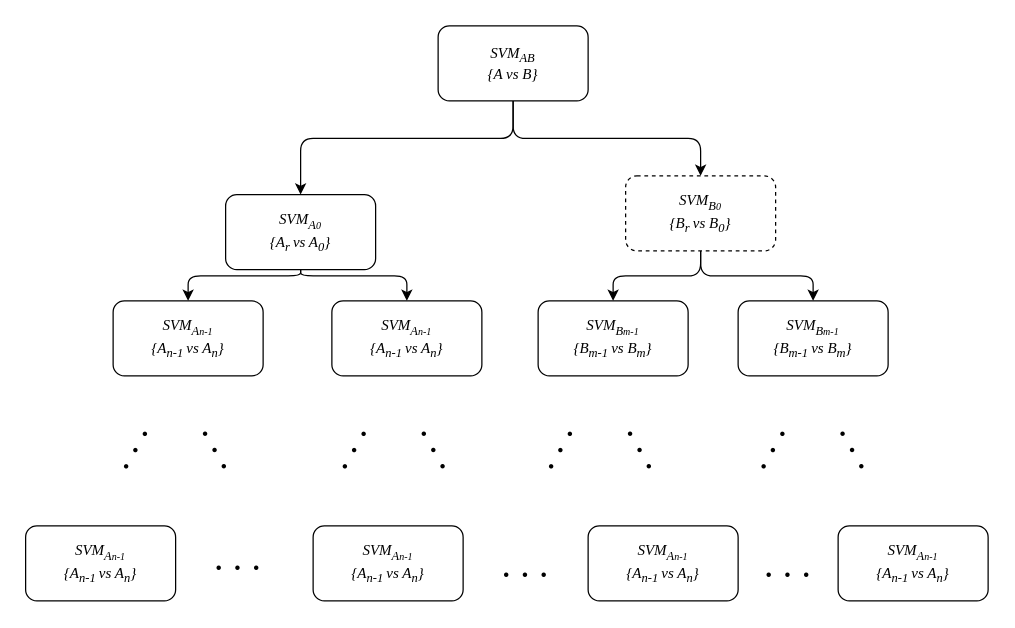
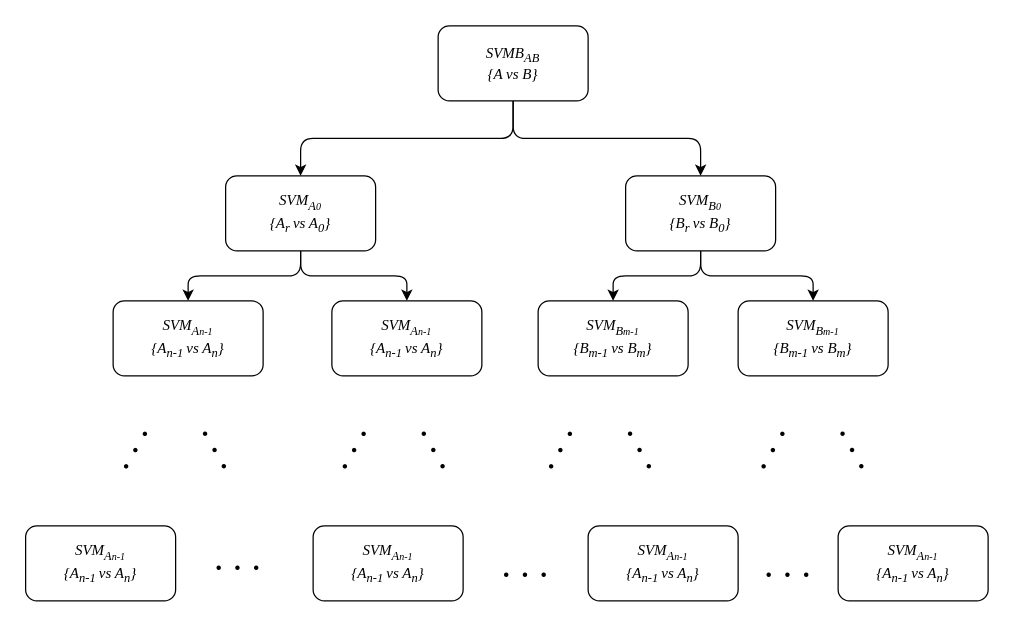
- <mxCell id="4" value="&lt;i&gt;&lt;font face=&quot;Georgia&quot;&gt;SVM&lt;sub&gt;AB&lt;/sub&gt;&lt;br&gt;{A vs B}&lt;br&gt;&lt;/font&gt;&lt;/i&gt;" style="rounded=1;whiteSpace=wrap;html=1;" vertex="1" parent="1"><mxGeometry x="350" y="20" width="120" height="60" as="geometry" /></mxCell>
+ <mxCell id="4" value="&lt;i&gt;&lt;font face=&quot;Georgia&quot;&gt;SVMB&lt;sub&gt;AB&lt;/sub&gt;&lt;br&gt;{A vs B}&lt;br&gt;&lt;/font&gt;&lt;/i&gt;" style="rounded=1;whiteSpace=wrap;html=1;" vertex="1" parent="1"><mxGeometry x="350" y="20" width="120" height="60" as="geometry" /></mxCell>
- <mxCell id="12" value="&lt;font face=&quot;Georgia&quot;&gt;&lt;i&gt;SVM&lt;sub&gt;B&lt;span style=&quot;font-size: 8px&quot;&gt;0&lt;br&gt;&lt;/span&gt;&lt;/sub&gt;&lt;/i&gt;&lt;/font&gt;&lt;font face=&quot;Georgia&quot;&gt;&lt;i&gt;{B&lt;sub&gt;r&amp;nbsp;&lt;/sub&gt;vs B&lt;sub&gt;0&lt;/sub&gt;}&lt;/i&gt;&lt;/font&gt;&lt;i&gt;&lt;font face=&quot;Georgia&quot;&gt;&lt;br&gt;&lt;/font&gt;&lt;/i&gt;" style="rounded=1;whiteSpace=wrap;html=1;dashed=1;" vertex="1" parent="1"><mxGeometry x="500" y="140" width="120" height="60" as="geometry" /></mxCell>
+ <mxCell id="12" value="&lt;font face=&quot;Georgia&quot;&gt;&lt;i&gt;SVM&lt;sub&gt;B&lt;span style=&quot;font-size: 8px&quot;&gt;0&lt;br&gt;&lt;/span&gt;&lt;/sub&gt;&lt;/i&gt;&lt;/font&gt;&lt;font face=&quot;Georgia&quot;&gt;&lt;i&gt;{B&lt;sub&gt;r&amp;nbsp;&lt;/sub&gt;vs B&lt;sub&gt;0&lt;/sub&gt;}&lt;/i&gt;&lt;/font&gt;&lt;i&gt;&lt;font face=&quot;Georgia&quot;&gt;&lt;br&gt;&lt;/font&gt;&lt;/i&gt;" style="rounded=1;whiteSpace=wrap;html=1;" vertex="1" parent="1"><mxGeometry x="500" y="140" width="120" height="60" as="geometry" /></mxCell>
- <mxCell id="7" value="&lt;font face=&quot;Georgia&quot;&gt;&lt;i&gt;SVM&lt;sub&gt;A&lt;span style=&quot;font-size: 8px&quot;&gt;0&lt;br&gt;&lt;/span&gt;&lt;/sub&gt;&lt;/i&gt;&lt;/font&gt;&lt;font face=&quot;Georgia&quot;&gt;&lt;i&gt;{A&lt;sub&gt;r &lt;/sub&gt;vs A&lt;sub&gt;0&lt;/sub&gt;}&lt;/i&gt;&lt;br&gt;&lt;/font&gt;" style="rounded=1;whiteSpace=wrap;html=1;" vertex="1" parent="1"><mxGeometry x="180" y="155" width="120" height="60" as="geometry" /></mxCell>
+ <mxCell id="7" value="&lt;font face=&quot;Georgia&quot;&gt;&lt;i&gt;SVM&lt;sub&gt;A&lt;span style=&quot;font-size: 8px&quot;&gt;0&lt;br&gt;&lt;/span&gt;&lt;/sub&gt;&lt;/i&gt;&lt;/font&gt;&lt;font face=&quot;Georgia&quot;&gt;&lt;i&gt;{A&lt;sub&gt;r &lt;/sub&gt;vs A&lt;sub&gt;0&lt;/sub&gt;}&lt;/i&gt;&lt;br&gt;&lt;/font&gt;" style="rounded=1;whiteSpace=wrap;html=1;" vertex="1" parent="1"><mxGeometry x="180" y="140" width="120" height="60" as="geometry" /></mxCell>
